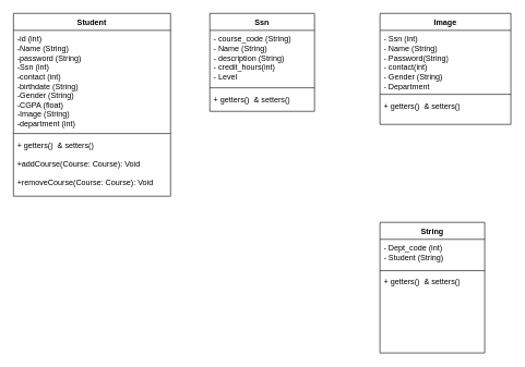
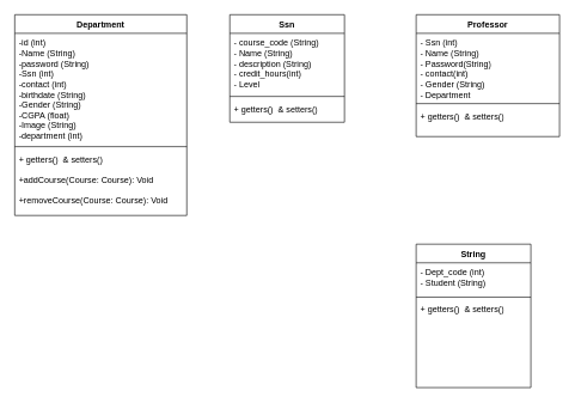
- <mxCell id="2" value="Student" style="swimlane;fontStyle=1;align=center;verticalAlign=top;childLayout=stackLayout;horizontal=1;startSize=26;horizontalStack=0;resizeParent=1;resizeParentMax=0;resizeLast=0;collapsible=1;marginBottom=0;whiteSpace=wrap;html=1;" vertex="1" parent="1"><mxGeometry x="20" y="20" width="240" height="280" as="geometry" /></mxCell>
+ <mxCell id="2" value="Department" style="swimlane;fontStyle=1;align=center;verticalAlign=top;childLayout=stackLayout;horizontal=1;startSize=26;horizontalStack=0;resizeParent=1;resizeParentMax=0;resizeLast=0;collapsible=1;marginBottom=0;whiteSpace=wrap;html=1;" vertex="1" parent="1"><mxGeometry x="20" y="20" width="240" height="280" as="geometry" /></mxCell>
- <mxCell id="6" value="Image" style="swimlane;fontStyle=1;align=center;verticalAlign=top;childLayout=stackLayout;horizontal=1;startSize=26;horizontalStack=0;resizeParent=1;resizeParentMax=0;resizeLast=0;collapsible=1;marginBottom=0;whiteSpace=wrap;html=1;" vertex="1" parent="1"><mxGeometry x="580" y="20" width="200" height="170" as="geometry" /></mxCell>
+ <mxCell id="6" value="Professor" style="swimlane;fontStyle=1;align=center;verticalAlign=top;childLayout=stackLayout;horizontal=1;startSize=26;horizontalStack=0;resizeParent=1;resizeParentMax=0;resizeLast=0;collapsible=1;marginBottom=0;whiteSpace=wrap;html=1;" vertex="1" parent="1"><mxGeometry x="580" y="20" width="200" height="170" as="geometry" /></mxCell>
